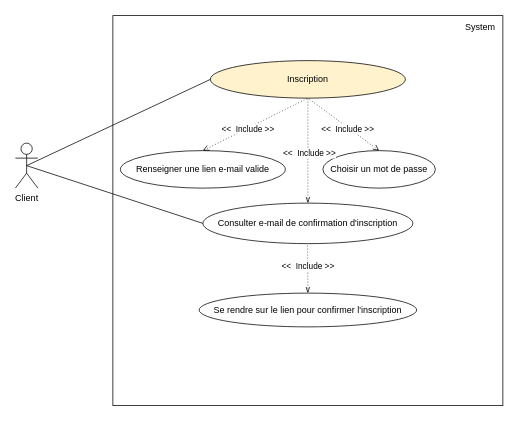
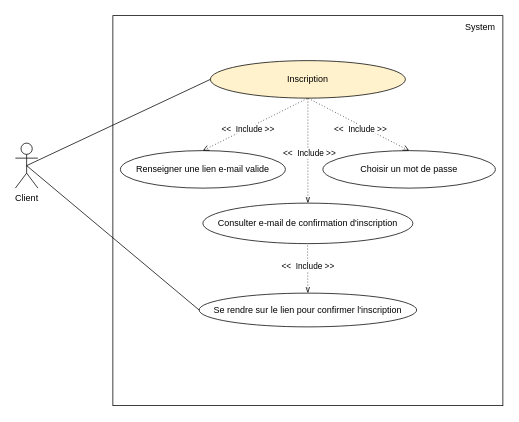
- <mxCell id="7" value="Choisir un mot de passe" style="ellipse;whiteSpace=wrap;html=1;" vertex="1" parent="1"><mxGeometry x="430" y="200" width="150" height="50" as="geometry" /></mxCell>
+ <mxCell id="7" value="Choisir un mot de passe" style="ellipse;whiteSpace=wrap;html=1;" vertex="1" parent="1"><mxGeometry x="430" y="200" width="230" height="50" as="geometry" /></mxCell>
- <mxCell id="19" value="" style="endArrow=none;html=1;rounded=0;endSize=9;targetPerimeterSpacing=8;strokeWidth=1;entryX=0;entryY=0.5;entryDx=0;entryDy=0;exitX=0.5;exitY=0.5;exitDx=0;exitDy=0;exitPerimeter=0;" edge="1" parent="1" source="4" target="12"><mxGeometry width="50" height="50" relative="1" as="geometry"><mxPoint x="60" y="222.959" as="sourcePoint" /><mxPoint x="290" y="115" as="targetPoint" /></mxGeometry></mxCell>
+ <mxCell id="20" value="" style="endArrow=none;html=1;rounded=0;endSize=9;targetPerimeterSpacing=8;strokeWidth=1;entryX=0;entryY=0.5;entryDx=0;entryDy=0;exitX=0.5;exitY=0.5;exitDx=0;exitDy=0;exitPerimeter=0;" edge="1" parent="1" source="4" target="15"><mxGeometry width="50" height="50" relative="1" as="geometry"><mxPoint x="70" y="232.959" as="sourcePoint" /><mxPoint x="300" y="125" as="targetPoint" /></mxGeometry></mxCell>
